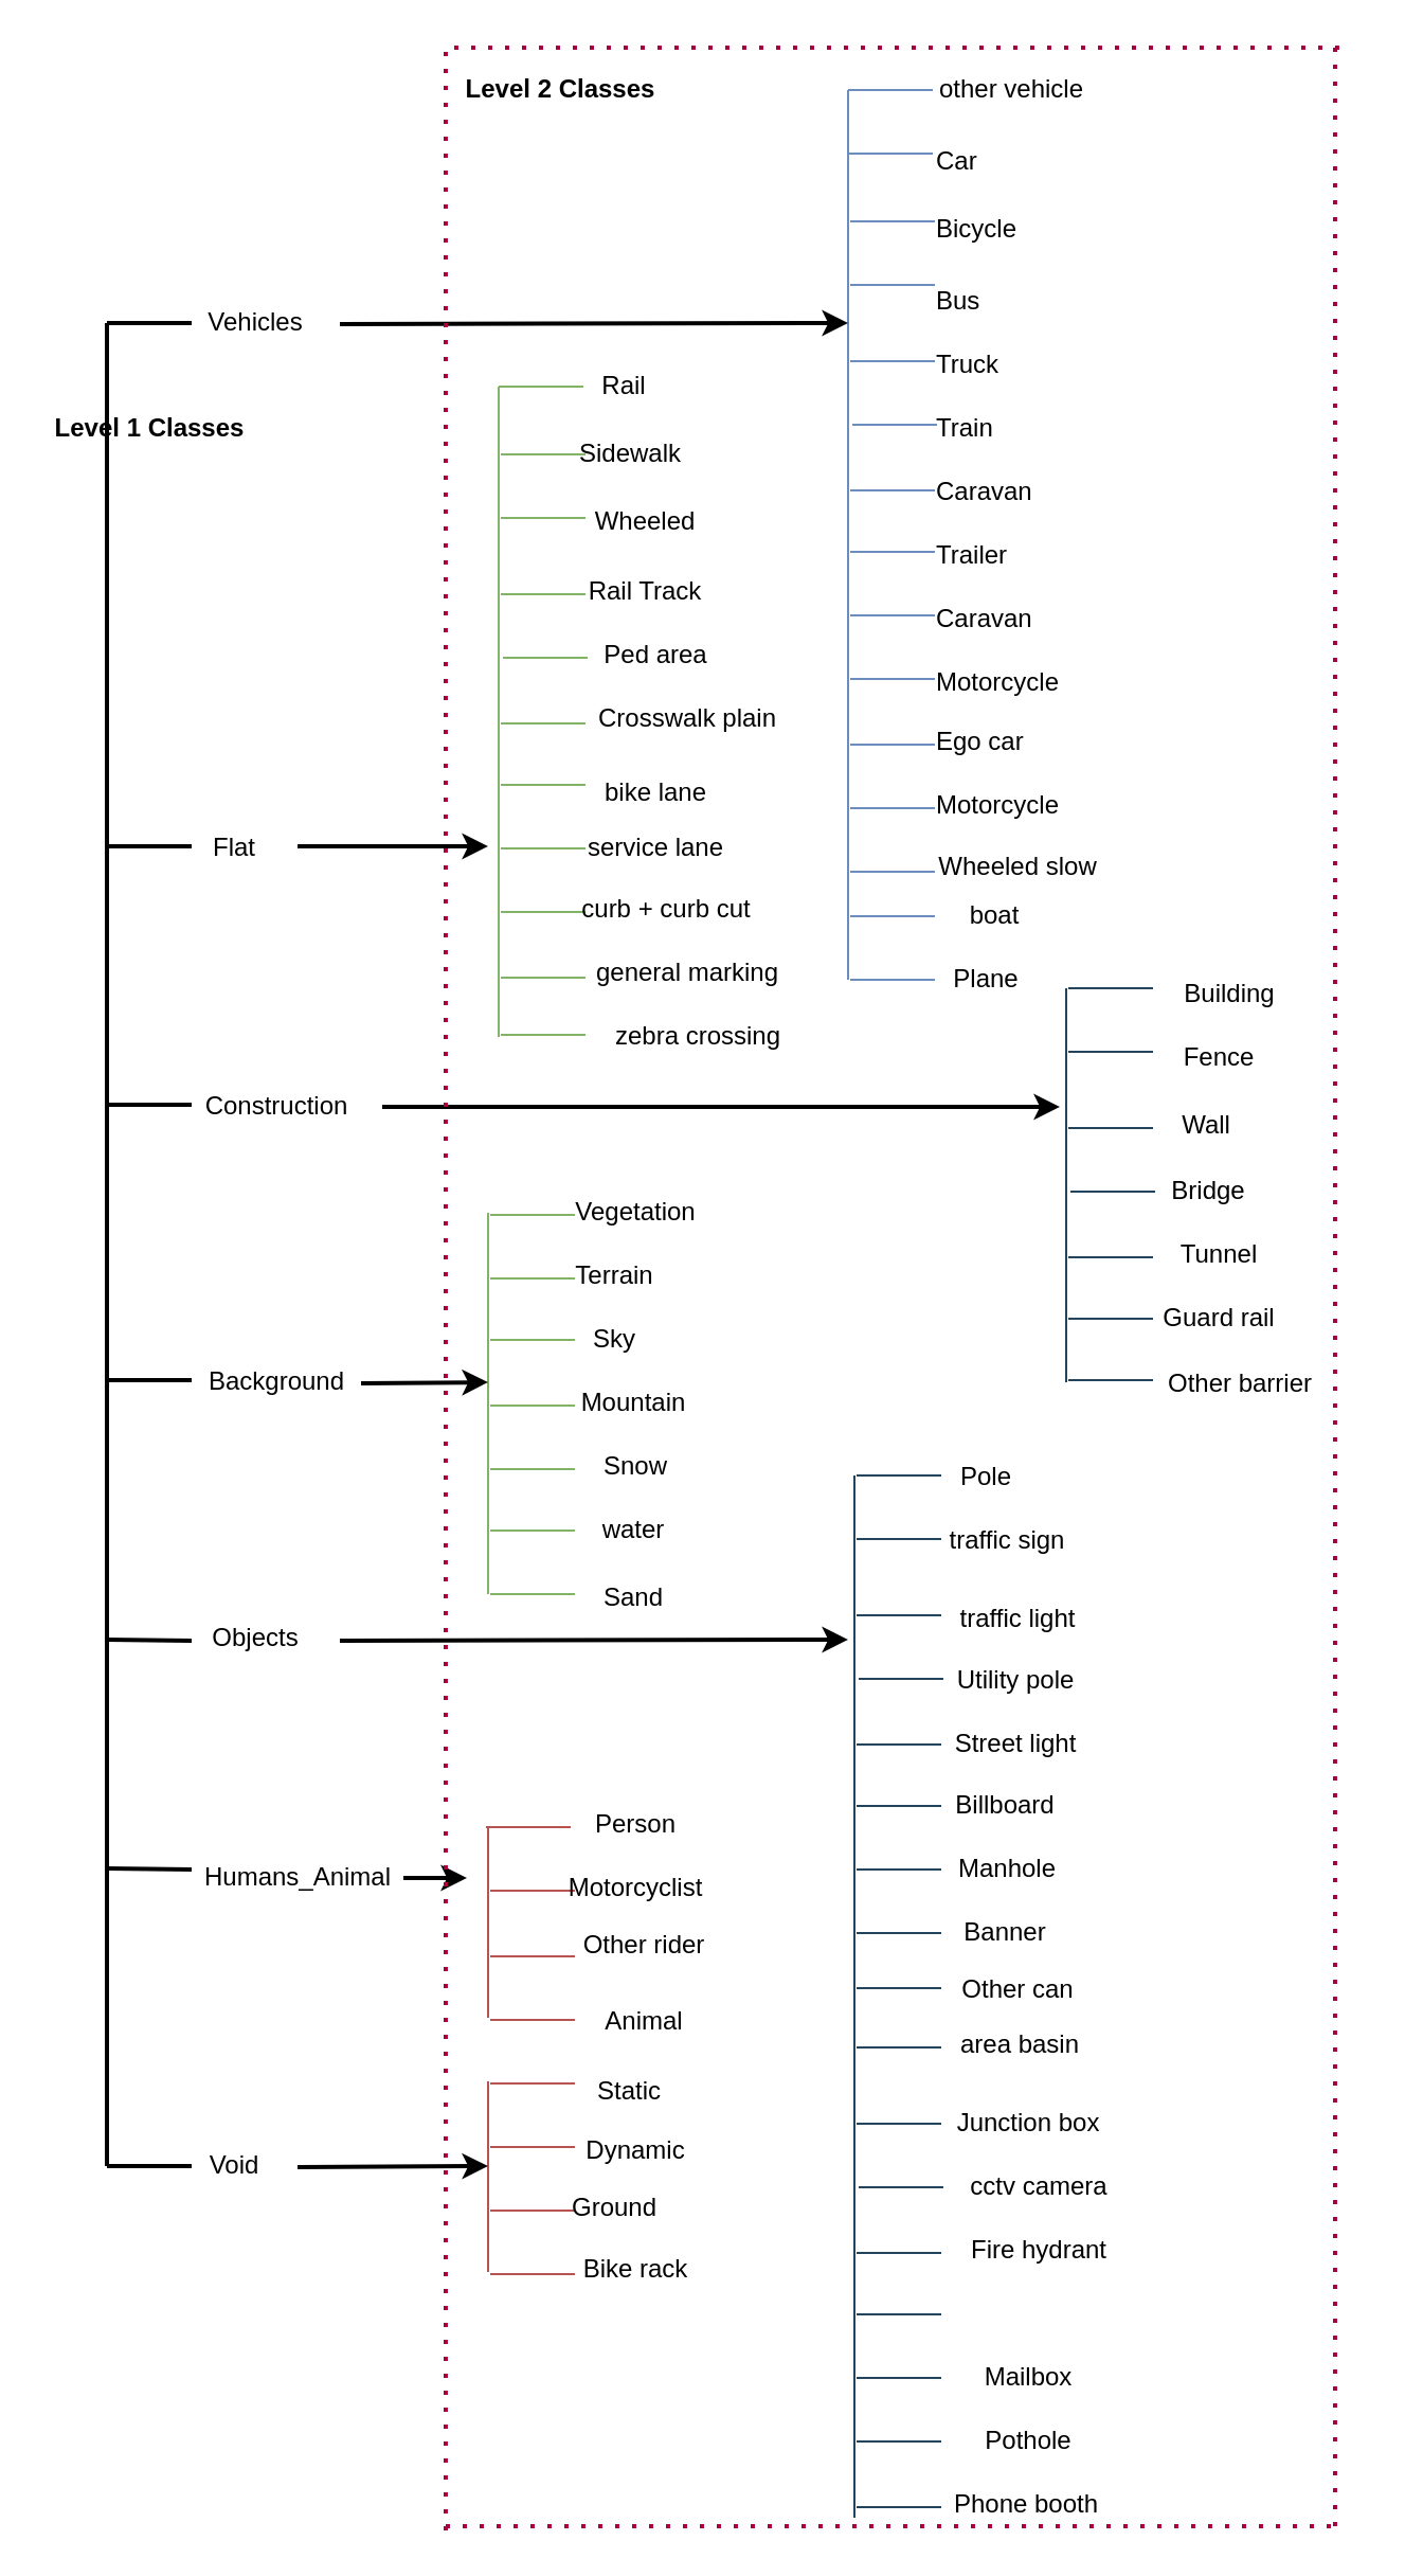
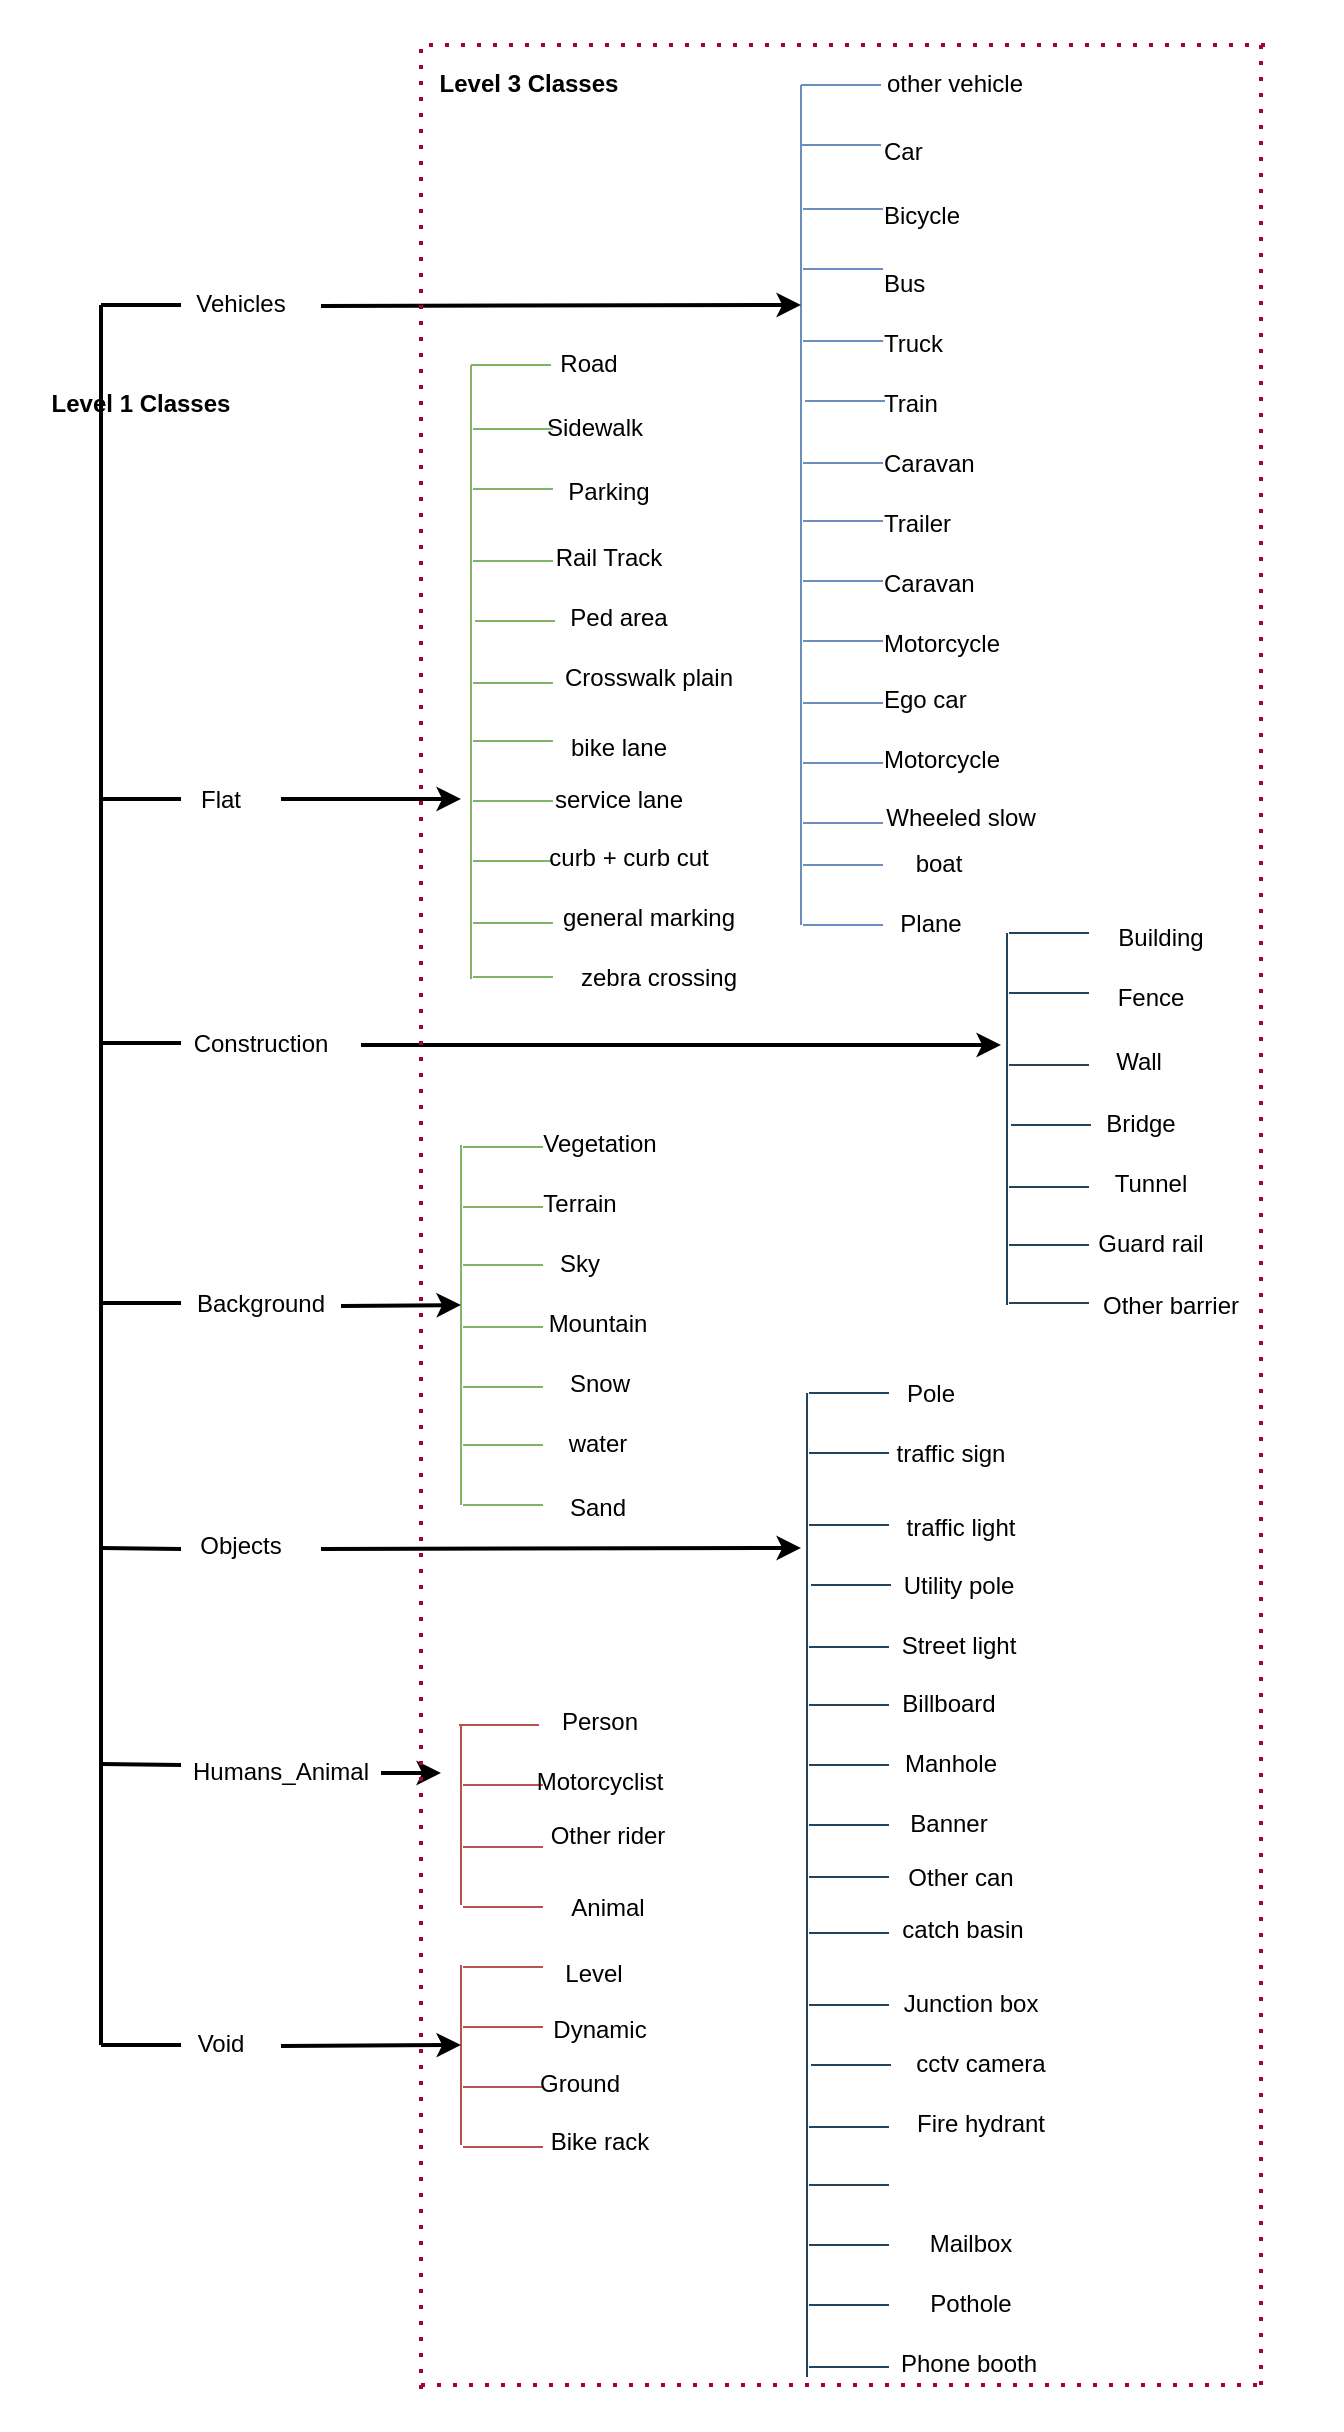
- <mxCell id="168" value="&lt;b&gt;Level 2 Classes&lt;/b&gt;" style="text;html=1;align=center;verticalAlign=middle;resizable=0;points=[];autosize=1;strokeColor=none;fillColor=none;" vertex="1" parent="1"><mxGeometry x="214" width="100" height="20" as="geometry" y="32" /></mxCell>
+ <mxCell id="168" value="&lt;b&gt;Level 3 Classes&lt;/b&gt;" style="text;html=1;align=center;verticalAlign=middle;resizable=0;points=[];autosize=1;strokeColor=none;fillColor=none;" vertex="1" parent="1"><mxGeometry x="214" width="100" height="20" as="geometry" y="32" /></mxCell>
- <mxCell id="51" value="Rail" style="text;html=1;align=center;verticalAlign=middle;resizable=0;points=[];autosize=1;strokeColor=none;fillColor=none;" vertex="1" parent="1"><mxGeometry x="274" y="172" width="40" height="20" as="geometry" /></mxCell>
+ <mxCell id="51" value="Road" style="text;html=1;align=center;verticalAlign=middle;resizable=0;points=[];autosize=1;strokeColor=none;fillColor=none;" vertex="1" parent="1"><mxGeometry x="274" y="172" width="40" height="20" as="geometry" /></mxCell>
- <mxCell id="53" value="Wheeled" style="text;html=1;align=center;verticalAlign=middle;resizable=0;points=[];autosize=1;strokeColor=none;fillColor=none;" vertex="1" parent="1"><mxGeometry x="274" y="236" width="60" height="20" as="geometry" /></mxCell>
+ <mxCell id="53" value="Parking" style="text;html=1;align=center;verticalAlign=middle;resizable=0;points=[];autosize=1;strokeColor=none;fillColor=none;" vertex="1" parent="1"><mxGeometry x="274" y="236" width="60" height="20" as="geometry" /></mxCell>
- <mxCell id="115" value="area basin" style="text;html=1;align=center;verticalAlign=middle;resizable=0;points=[];autosize=1;strokeColor=none;fillColor=none;" vertex="1" parent="1"><mxGeometry x="441" y="955" width="80" height="20" as="geometry" /></mxCell>
+ <mxCell id="115" value="catch basin" style="text;html=1;align=center;verticalAlign=middle;resizable=0;points=[];autosize=1;strokeColor=none;fillColor=none;" vertex="1" parent="1"><mxGeometry x="441" y="955" width="80" height="20" as="geometry" /></mxCell>
- <mxCell id="137" value="Static" style="text;html=1;strokeColor=none;fillColor=none;align=center;verticalAlign=middle;whiteSpace=wrap;rounded=0;" vertex="1" parent="1"><mxGeometry x="267" y="975" width="60" height="23" as="geometry" /></mxCell>
+ <mxCell id="137" value="Level" style="text;html=1;strokeColor=none;fillColor=none;align=center;verticalAlign=middle;whiteSpace=wrap;rounded=0;" vertex="1" parent="1"><mxGeometry x="267" y="975" width="60" height="23" as="geometry" /></mxCell>
